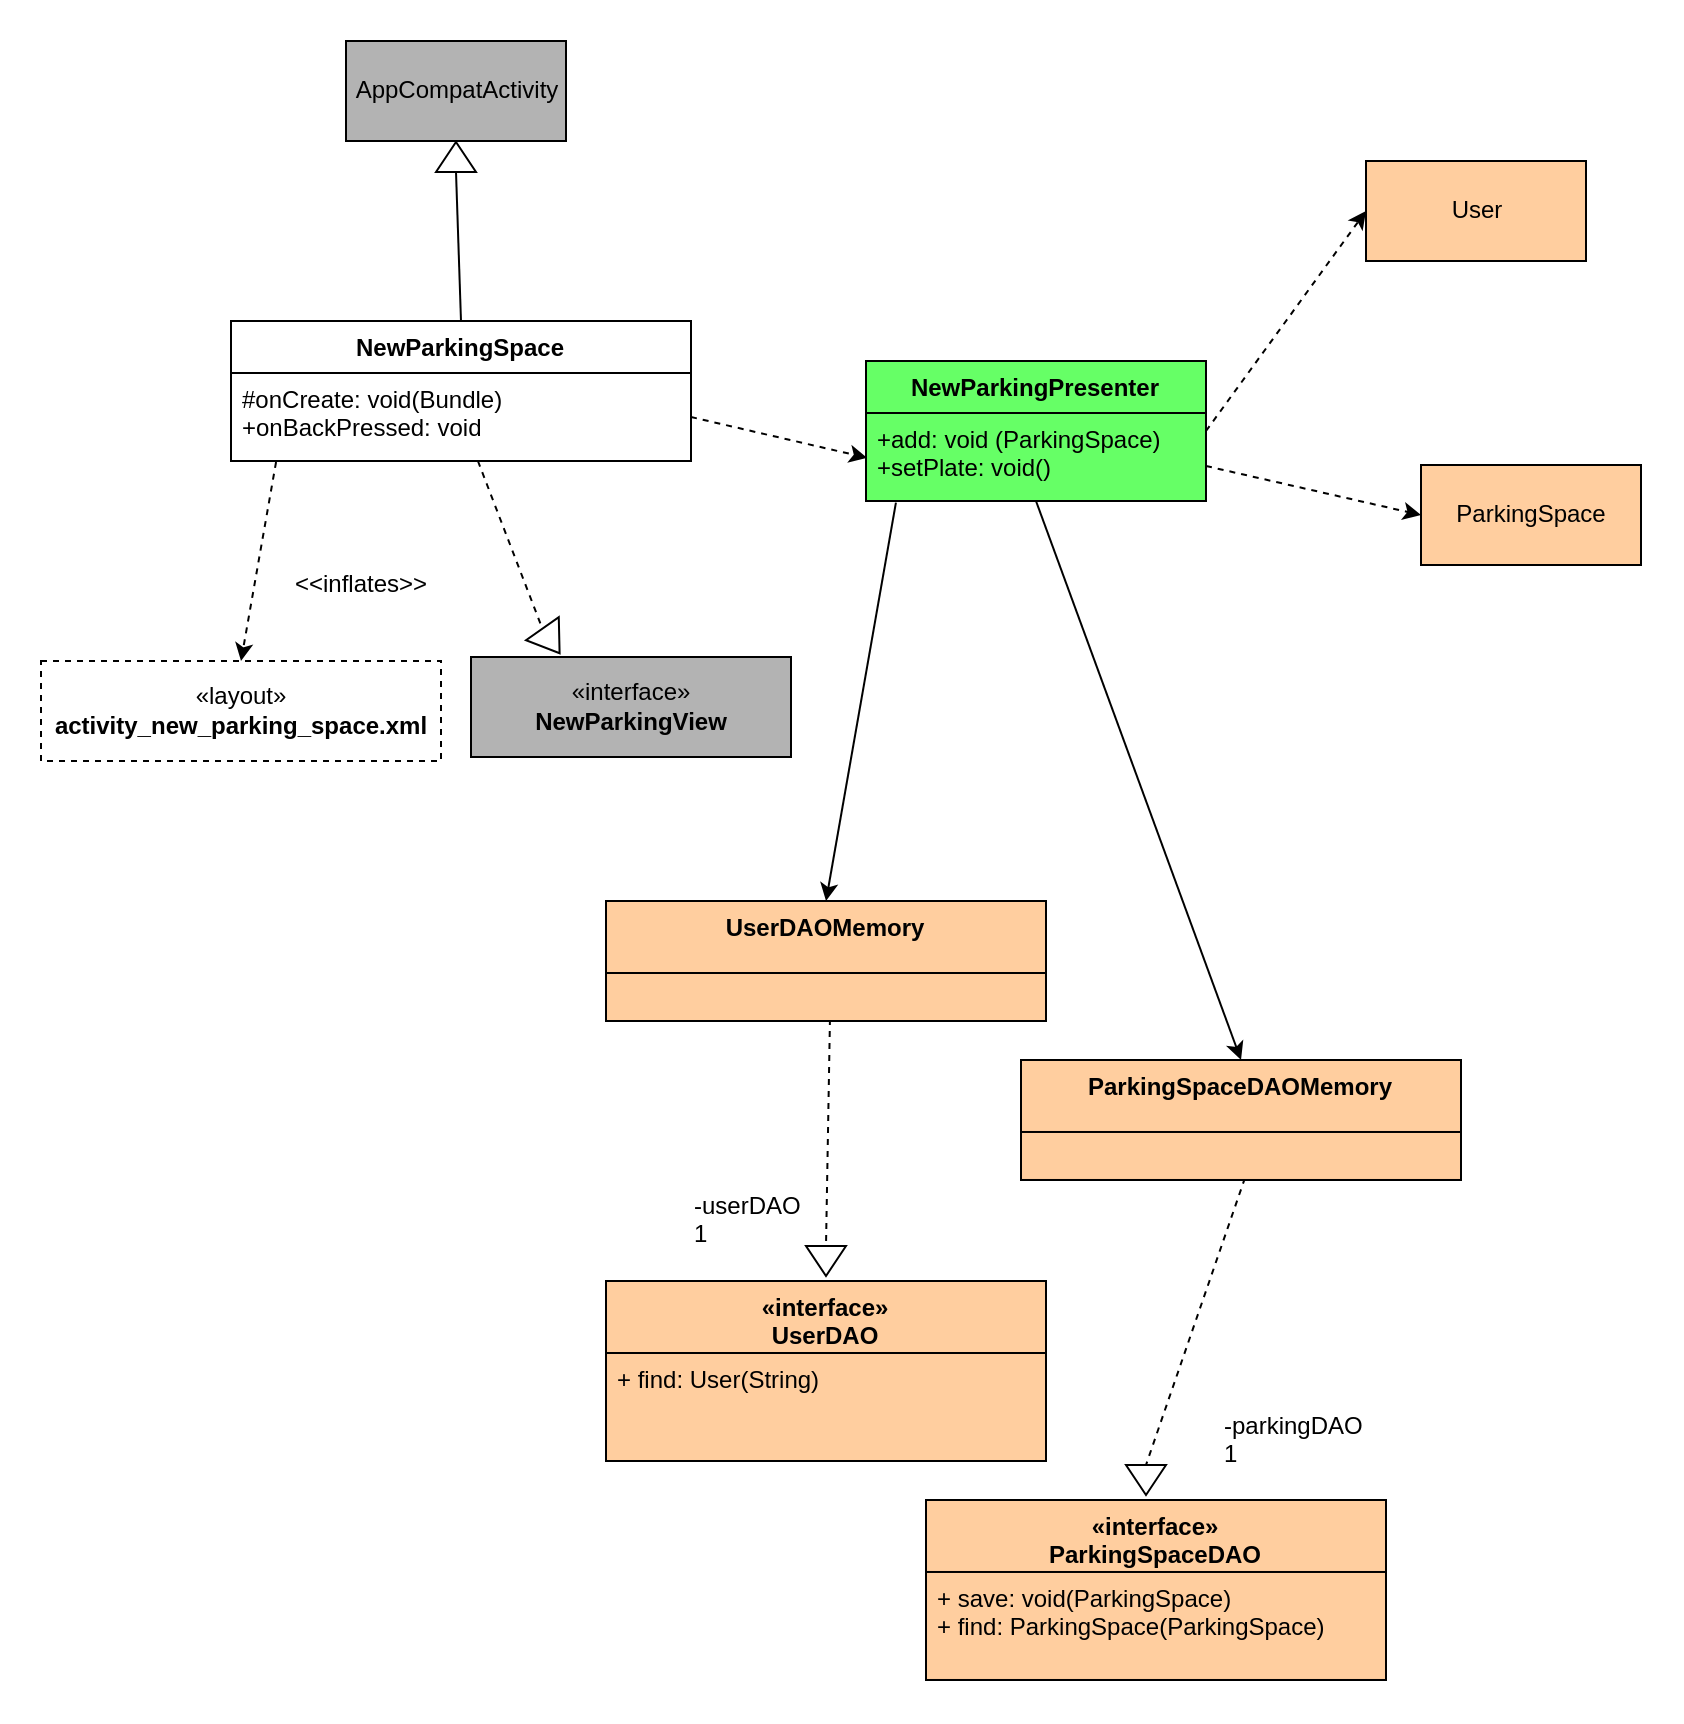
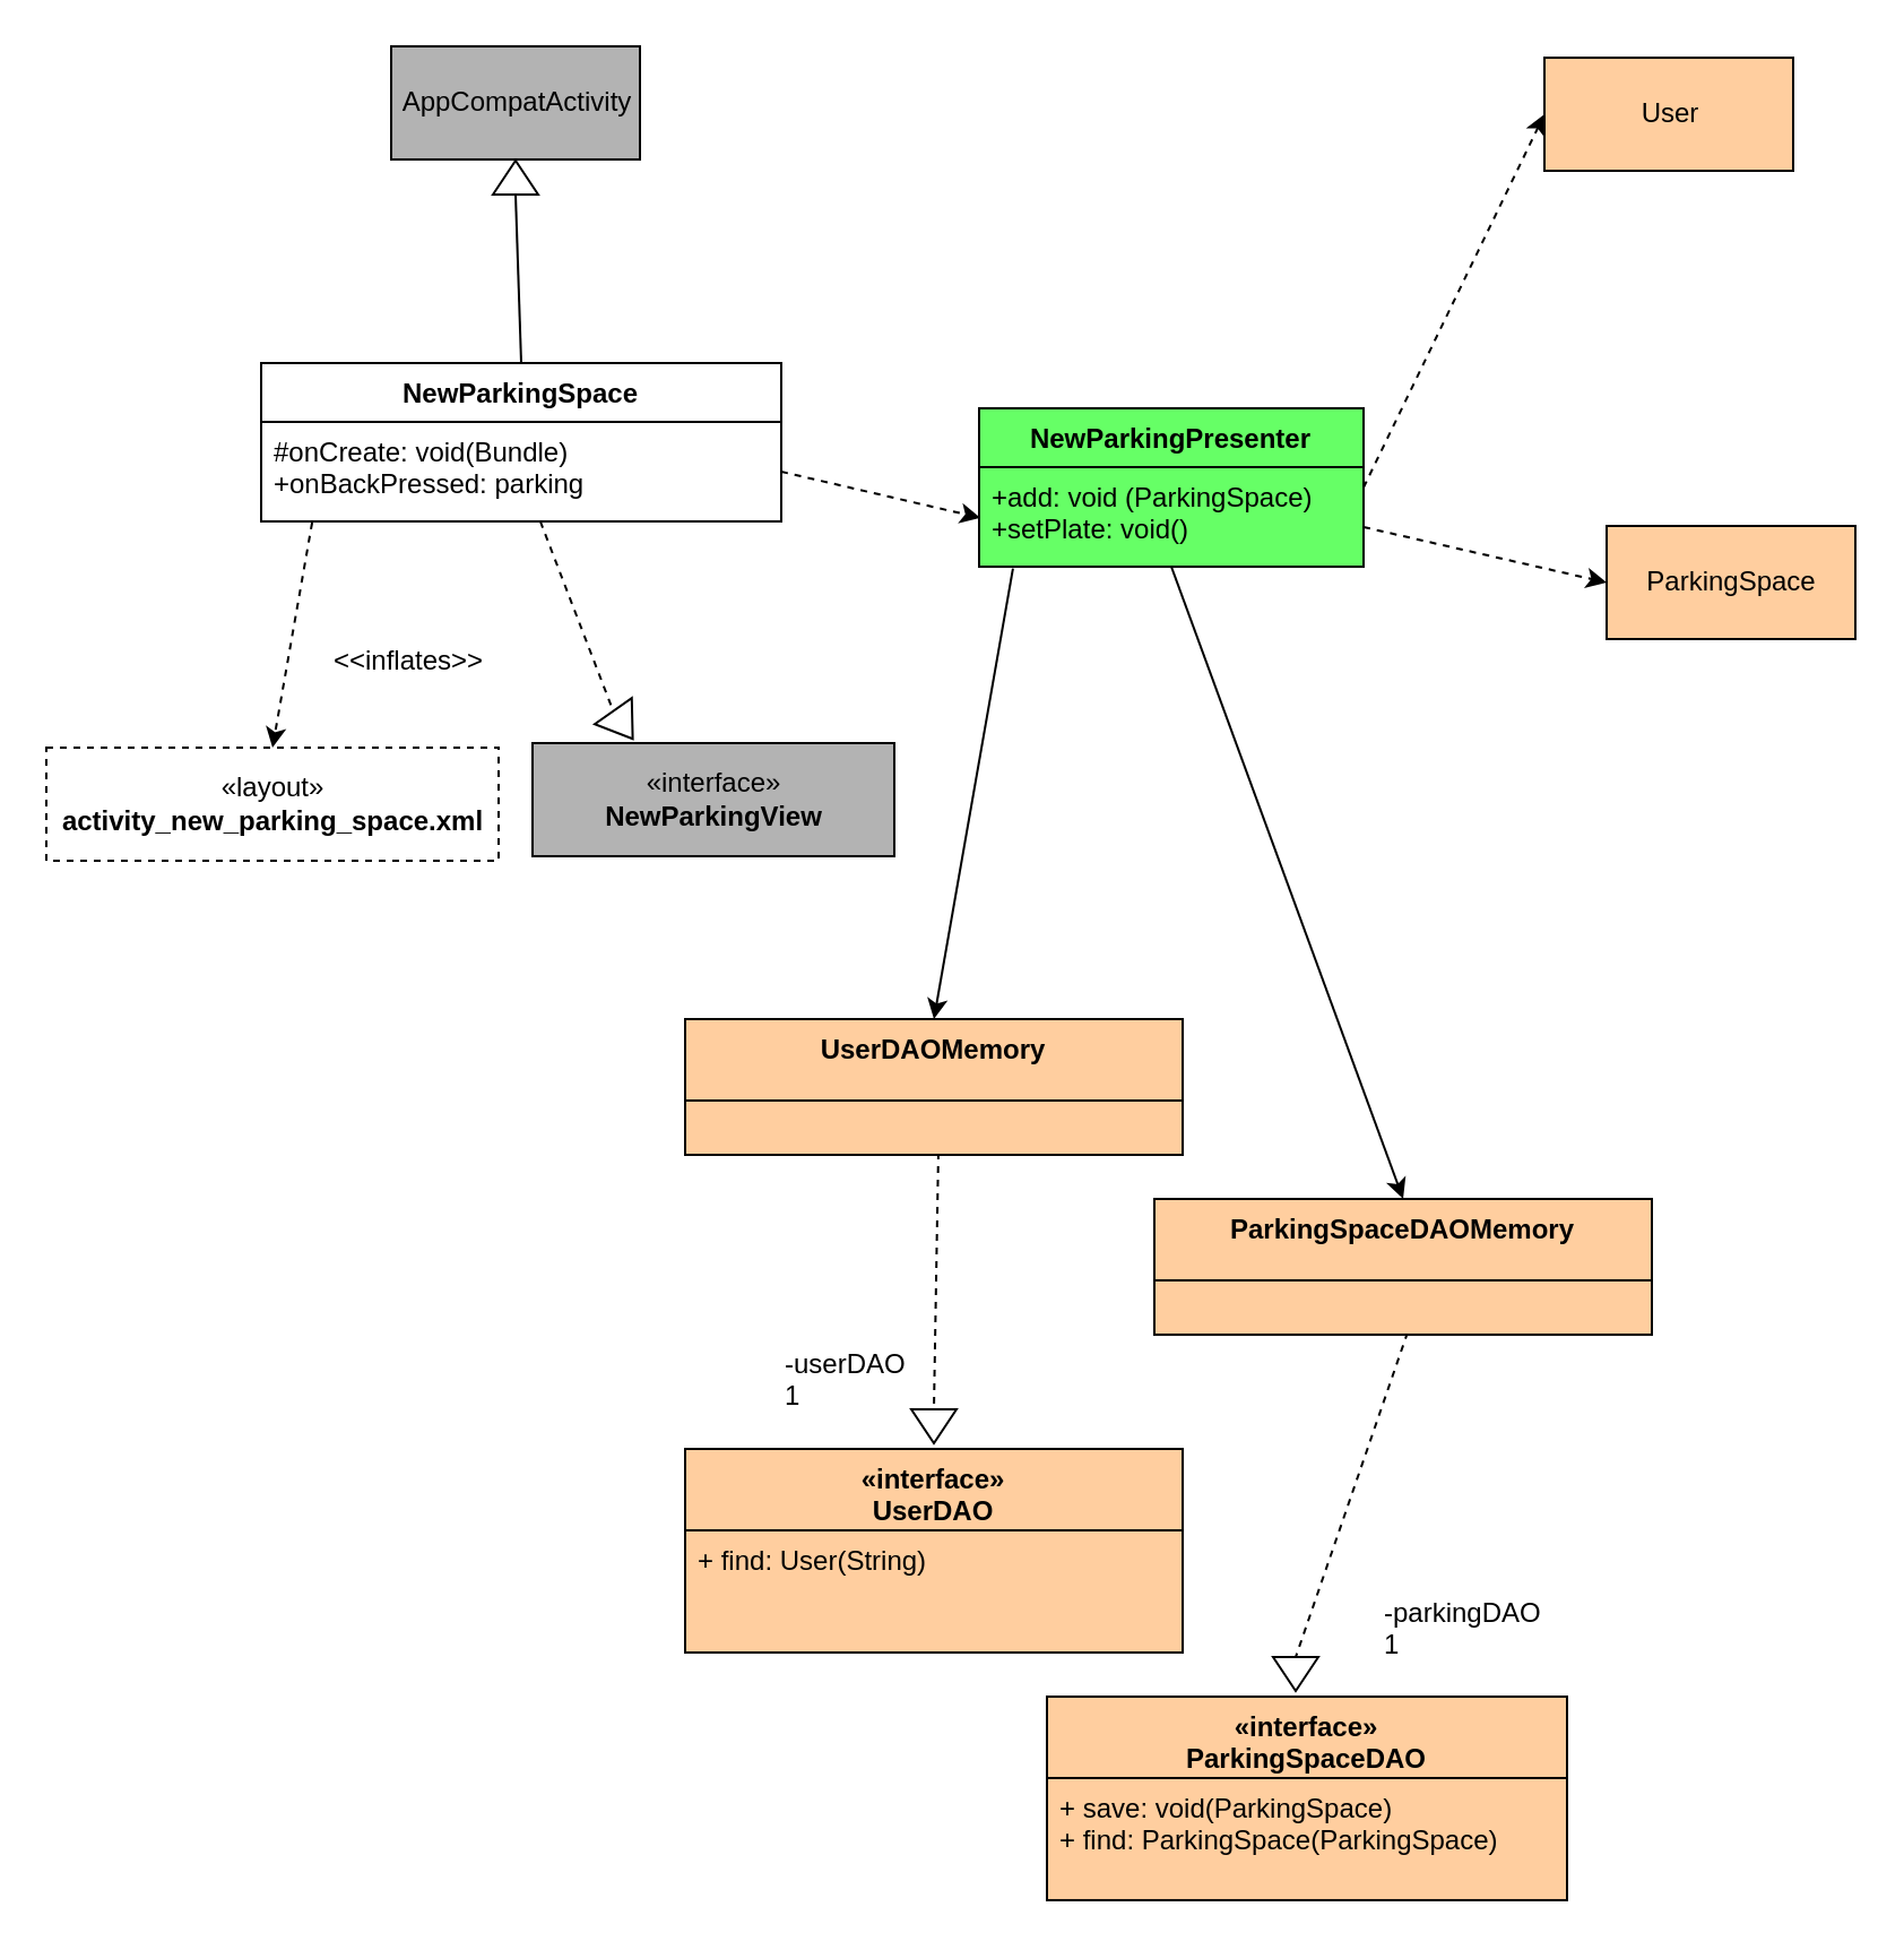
- <mxCell id="17" value="User" style="html=1;strokeColor=#000000;fillColor=#FFCE9F;gradientColor=none;" vertex="1" parent="1"><mxGeometry x="682.5" y="80" width="110" height="50" as="geometry" /></mxCell>
+ <mxCell id="17" value="User" style="html=1;strokeColor=#000000;fillColor=#FFCE9F;gradientColor=none;" vertex="1" parent="1"><mxGeometry x="682.5" y="25" width="110" height="50" as="geometry" /></mxCell>
- <mxCell id="14" value="#onCreate: void(Bundle)&#10;+onBackPressed: void" style="text;strokeColor=none;fillColor=none;align=left;verticalAlign=top;spacingLeft=4;spacingRight=4;overflow=hidden;rotatable=0;points=[[0,0.5],[1,0.5]];portConstraint=eastwest;" vertex="1" parent="13"><mxGeometry y="26" width="230" height="44" as="geometry" /></mxCell>
+ <mxCell id="14" value="#onCreate: void(Bundle)&#10;+onBackPressed: parking" style="text;strokeColor=none;fillColor=none;align=left;verticalAlign=top;spacingLeft=4;spacingRight=4;overflow=hidden;rotatable=0;points=[[0,0.5],[1,0.5]];portConstraint=eastwest;" vertex="1" parent="13"><mxGeometry y="26" width="230" height="44" as="geometry" /></mxCell>
